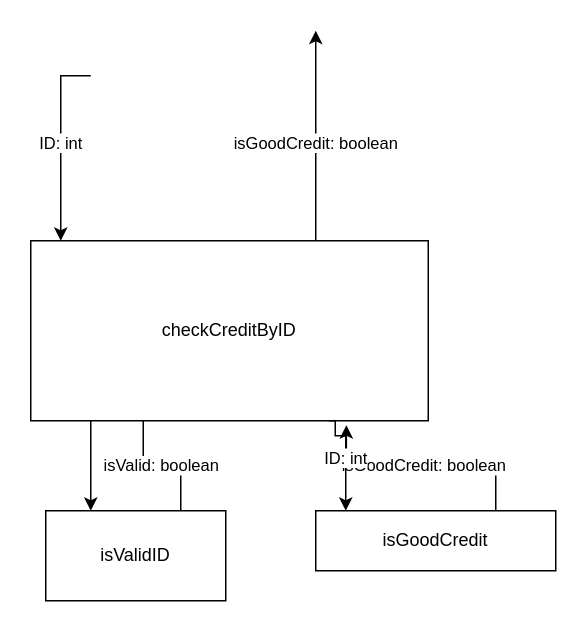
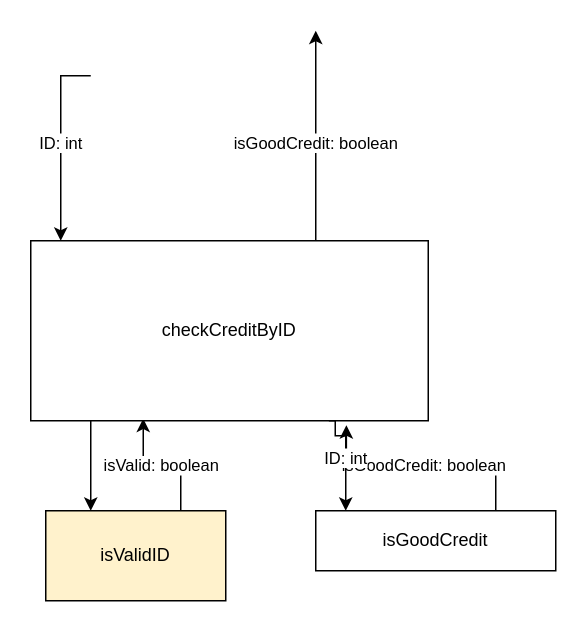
- <mxCell id="2" value="isValid: boolean" style="edgeStyle=orthogonalEdgeStyle;rounded=0;orthogonalLoop=1;jettySize=auto;html=1;exitX=0.75;exitY=0;exitDx=0;exitDy=0;entryX=0.283;entryY=0.988;entryDx=0;entryDy=0;entryPerimeter=0;endArrow=none;" edge="1" parent="1" source="3" target="9"><mxGeometry relative="1" as="geometry" /></mxCell>
+ <mxCell id="2" value="isValid: boolean" style="edgeStyle=orthogonalEdgeStyle;rounded=0;orthogonalLoop=1;jettySize=auto;html=1;exitX=0.75;exitY=0;exitDx=0;exitDy=0;entryX=0.283;entryY=0.988;entryDx=0;entryDy=0;entryPerimeter=0;" edge="1" parent="1" source="3" target="9"><mxGeometry relative="1" as="geometry" /></mxCell>
- <mxCell id="3" value="isValidID" style="rounded=0;whiteSpace=wrap;html=1;" vertex="1" parent="1"><mxGeometry x="30" y="340" width="120" height="60" as="geometry" /></mxCell>
+ <mxCell id="3" value="isValidID" style="rounded=0;whiteSpace=wrap;html=1;fillColor=#fff2cc;" vertex="1" parent="1"><mxGeometry x="30" y="340" width="120" height="60" as="geometry" /></mxCell>
